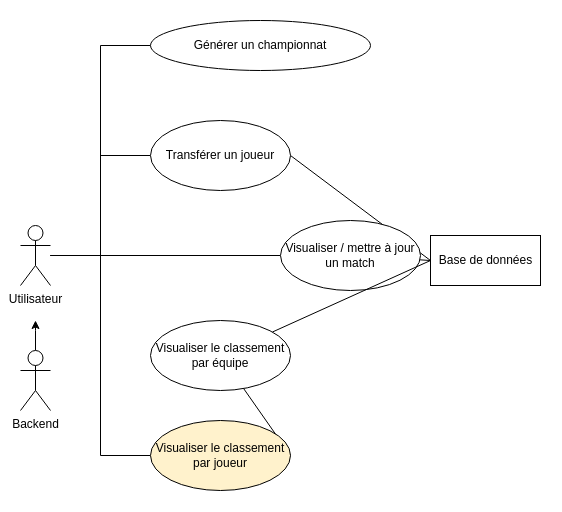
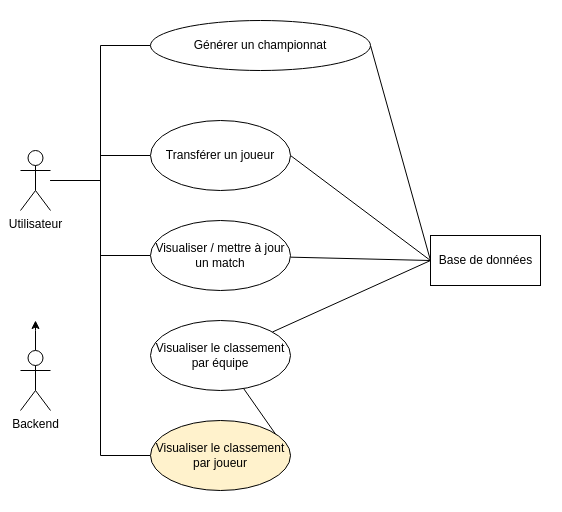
+ <mxCell id="9" style="rounded=0;orthogonalLoop=1;jettySize=auto;html=1;entryX=0;entryY=0.5;entryDx=0;entryDy=0;endArrow=none;endFill=0;exitX=1;exitY=0.5;exitDx=0;exitDy=0;" edge="1" parent="1" source="10" target="19"><mxGeometry relative="1" as="geometry" /></mxCell>
- <mxCell id="6" value="Utilisateur" style="shape=umlActor;verticalLabelPosition=bottom;labelBackgroundColor=#ffffff;verticalAlign=top;html=1;" vertex="1" parent="1"><mxGeometry x="20" y="225" width="30" height="60" as="geometry" /></mxCell>
+ <mxCell id="6" value="Utilisateur" style="shape=umlActor;verticalLabelPosition=bottom;labelBackgroundColor=#ffffff;verticalAlign=top;html=1;" vertex="1" parent="1"><mxGeometry x="20" y="150" width="30" height="60" as="geometry" /></mxCell>
- <mxCell id="14" value="Visualiser / mettre à jour un match" style="ellipse;whiteSpace=wrap;html=1;" vertex="1" parent="1"><mxGeometry x="280" y="220" width="140" height="70" as="geometry" /></mxCell>
+ <mxCell id="14" value="Visualiser / mettre à jour un match" style="ellipse;whiteSpace=wrap;html=1;" vertex="1" parent="1"><mxGeometry x="150" y="220" width="140" height="70" as="geometry" /></mxCell>
